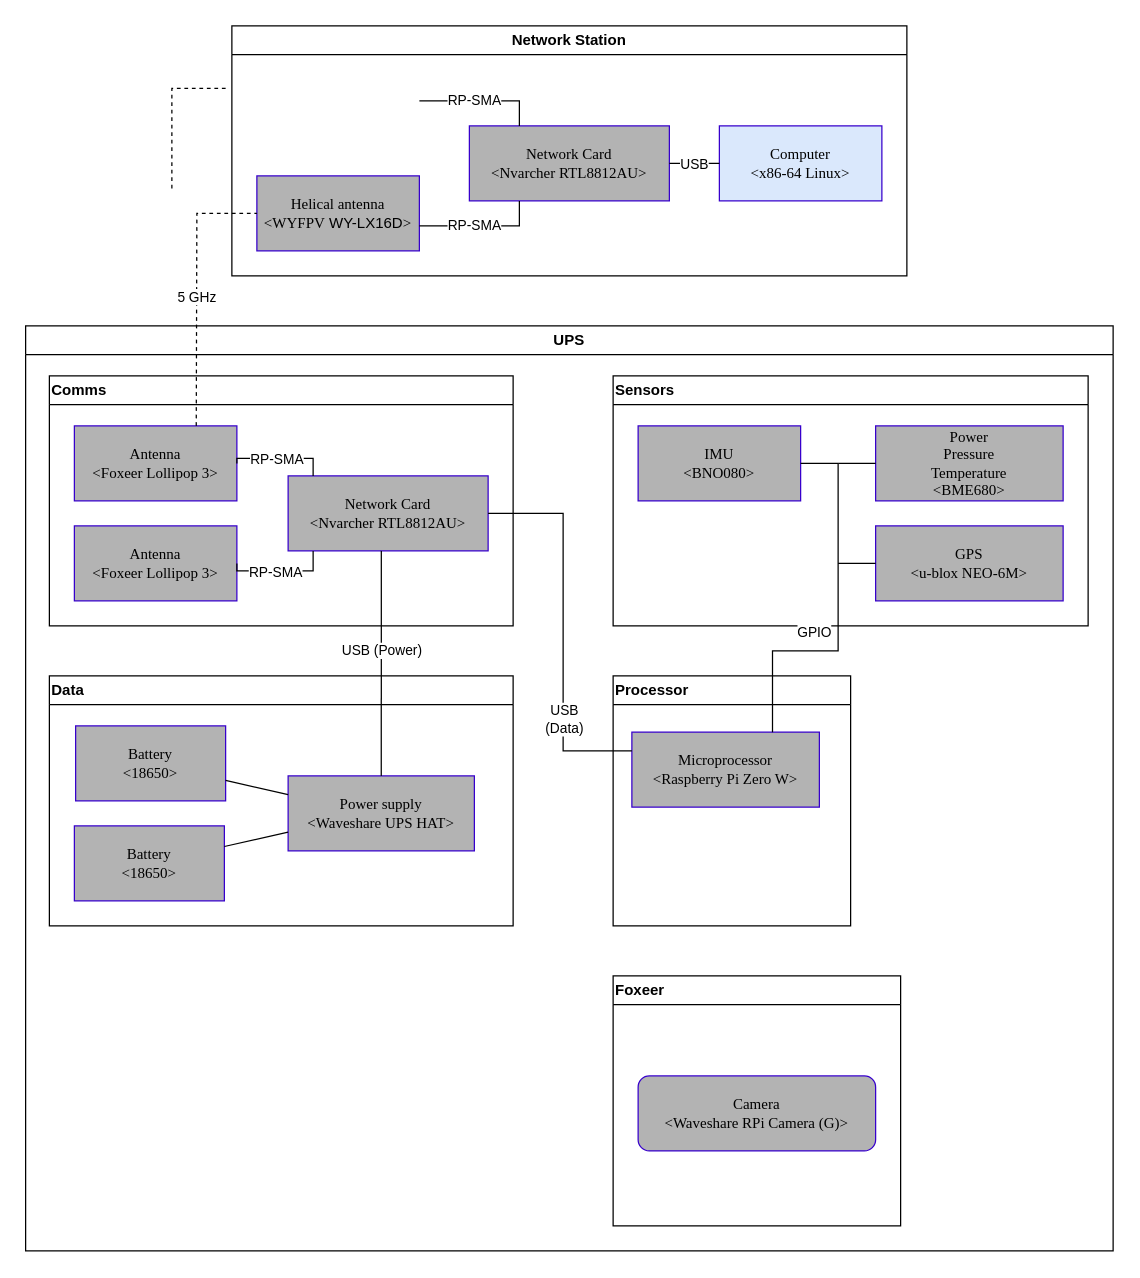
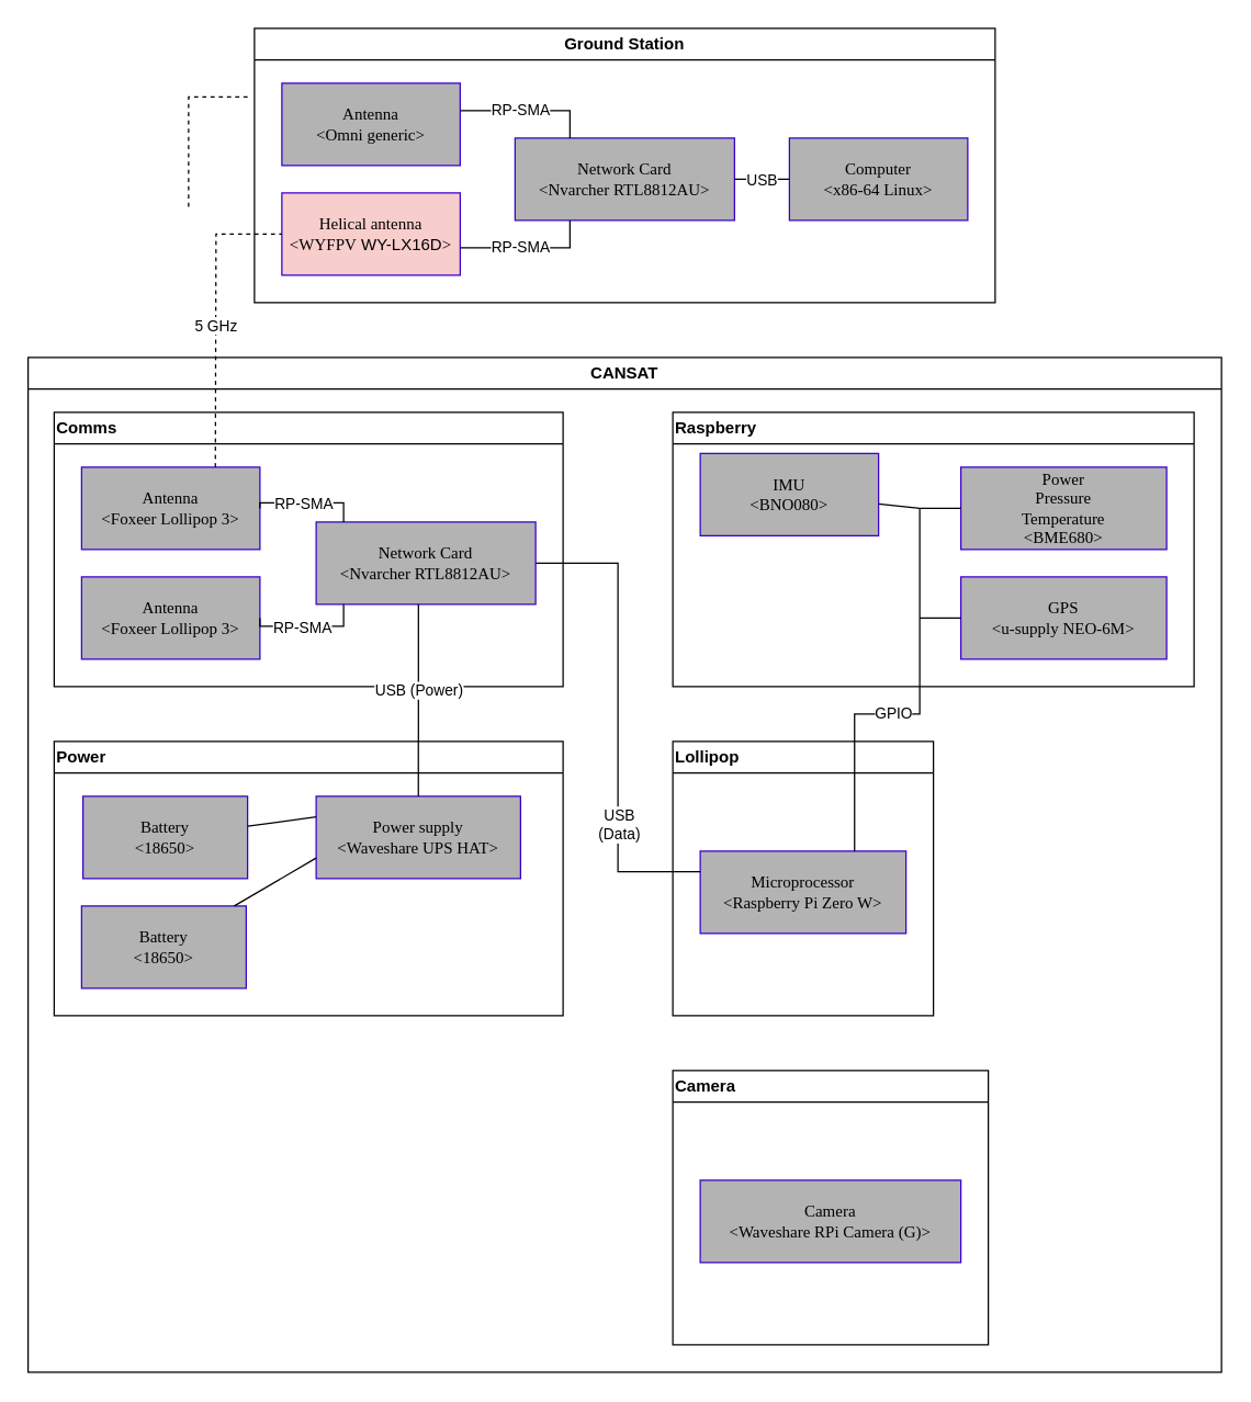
- <mxCell id="2" value="Network Station" style="swimlane;whiteSpace=wrap;html=1;" parent="1" vertex="1"><mxGeometry x="185" width="540" height="200" as="geometry" y="20" /></mxCell>
+ <mxCell id="2" value="Ground Station" style="swimlane;whiteSpace=wrap;html=1;" parent="1" vertex="1"><mxGeometry x="185" width="540" height="200" as="geometry" y="20" /></mxCell>
+ <mxCell id="5" value="&lt;font face=&quot;Verdana&quot;&gt;Antenna&lt;br&gt;&amp;lt;Omni generic&amp;gt;&lt;br&gt;&lt;/font&gt;" style="rounded=0;whiteSpace=wrap;html=1;fillColor=#B3B3B3;fontColor=default;strokeColor=#3700CC;" parent="2" vertex="1"><mxGeometry x="20" y="40" width="130" height="60" as="geometry" /></mxCell>
- <mxCell id="3" value="&lt;font face=&quot;Verdana&quot;&gt;Computer&lt;br&gt;&amp;lt;x86-64&amp;nbsp;Linux&amp;gt;&lt;br&gt;&lt;/font&gt;" style="rounded=0;whiteSpace=wrap;html=1;fillColor=#dae8fc;fontColor=default;strokeColor=#3700CC;" parent="2" vertex="1"><mxGeometry x="390" y="80" width="130" height="60" as="geometry" /></mxCell>
+ <mxCell id="3" value="&lt;font face=&quot;Verdana&quot;&gt;Computer&lt;br&gt;&amp;lt;x86-64&amp;nbsp;Linux&amp;gt;&lt;br&gt;&lt;/font&gt;" style="rounded=0;whiteSpace=wrap;html=1;fillColor=#B3B3B3;fontColor=default;strokeColor=#3700CC;" parent="2" vertex="1"><mxGeometry x="390" y="80" width="130" height="60" as="geometry" /></mxCell>
- <mxCell id="6" value="&lt;font face=&quot;Verdana&quot;&gt;Helical antenna&lt;br&gt;&amp;lt;WYFPV&lt;/font&gt; WY-LX16D&lt;font face=&quot;Verdana&quot;&gt;&amp;gt;&lt;br&gt;&lt;/font&gt;" style="rounded=0;whiteSpace=wrap;html=1;fillColor=#B3B3B3;fontColor=default;strokeColor=#3700CC;" parent="2" vertex="1"><mxGeometry x="20" y="120" width="130" height="60" as="geometry" /></mxCell>
+ <mxCell id="6" value="&lt;font face=&quot;Verdana&quot;&gt;Helical antenna&lt;br&gt;&amp;lt;WYFPV&lt;/font&gt; WY-LX16D&lt;font face=&quot;Verdana&quot;&gt;&amp;gt;&lt;br&gt;&lt;/font&gt;" style="rounded=0;whiteSpace=wrap;html=1;fillColor=#f8cecc;fontColor=default;strokeColor=#3700CC;" parent="2" vertex="1"><mxGeometry x="20" y="120" width="130" height="60" as="geometry" /></mxCell>
- <mxCell id="11" value="UPS" style="swimlane;whiteSpace=wrap;html=1;" parent="1" vertex="1"><mxGeometry y="260" width="870" height="740" as="geometry" x="20" /></mxCell>
+ <mxCell id="11" value="CANSAT" style="swimlane;whiteSpace=wrap;html=1;" parent="1" vertex="1"><mxGeometry y="260" width="870" height="740" as="geometry" x="20" /></mxCell>
- <mxCell id="12" value="Sensors" style="swimlane;whiteSpace=wrap;html=1;align=left;" parent="11" vertex="1"><mxGeometry x="470" y="40" width="380" height="200" as="geometry" /></mxCell>
+ <mxCell id="12" value="Raspberry" style="swimlane;whiteSpace=wrap;html=1;align=left;" parent="11" vertex="1"><mxGeometry x="470" y="40" width="380" height="200" as="geometry" /></mxCell>
- <mxCell id="13" value="&lt;font face=&quot;Verdana&quot;&gt;IMU&lt;br&gt;&amp;lt;BNO080&amp;gt;&lt;br&gt;&lt;/font&gt;" style="rounded=0;whiteSpace=wrap;html=1;fillColor=#B3B3B3;fontColor=default;strokeColor=#3700CC;" parent="12" vertex="1"><mxGeometry x="20" y="40" width="130" height="60" as="geometry" /></mxCell>
+ <mxCell id="13" value="&lt;font face=&quot;Verdana&quot;&gt;IMU&lt;br&gt;&amp;lt;BNO080&amp;gt;&lt;br&gt;&lt;/font&gt;" style="rounded=0;whiteSpace=wrap;html=1;fillColor=#B3B3B3;fontColor=default;strokeColor=#3700CC;" parent="12" vertex="1"><mxGeometry x="20" y="30" width="130" height="60" as="geometry" /></mxCell>
- <mxCell id="17" value="&lt;font face=&quot;Verdana&quot;&gt;GPS&lt;br&gt;&amp;lt;u-blox NEO-6M&amp;gt;&lt;br&gt;&lt;/font&gt;" style="rounded=0;whiteSpace=wrap;html=1;fillColor=#B3B3B3;fontColor=default;strokeColor=#3700CC;" parent="12" vertex="1"><mxGeometry x="210" y="120" width="150" height="60" as="geometry" /></mxCell>
+ <mxCell id="17" value="&lt;font face=&quot;Verdana&quot;&gt;GPS&lt;br&gt;&amp;lt;u-supply NEO-6M&amp;gt;&lt;br&gt;&lt;/font&gt;" style="rounded=0;whiteSpace=wrap;html=1;fillColor=#B3B3B3;fontColor=default;strokeColor=#3700CC;" parent="12" vertex="1"><mxGeometry x="210" y="120" width="150" height="60" as="geometry" /></mxCell>
- <mxCell id="31" value="Data" style="swimlane;whiteSpace=wrap;html=1;startSize=23;align=left;" parent="11" vertex="1"><mxGeometry x="19" y="280" width="371" height="200" as="geometry" /></mxCell>
+ <mxCell id="31" value="Power" style="swimlane;whiteSpace=wrap;html=1;startSize=23;align=left;" parent="11" vertex="1"><mxGeometry x="19" y="280" width="371" height="200" as="geometry" /></mxCell>
- <mxCell id="27" value="Processor" style="swimlane;whiteSpace=wrap;html=1;align=left;" parent="11" vertex="1"><mxGeometry x="470" y="280" width="190" height="200" as="geometry" /></mxCell>
+ <mxCell id="27" value="Lollipop" style="swimlane;whiteSpace=wrap;html=1;align=left;" parent="11" vertex="1"><mxGeometry x="470" y="280" width="190" height="200" as="geometry" /></mxCell>
- <mxCell id="28" value="&lt;font face=&quot;Verdana&quot;&gt;Microprocessor&lt;br&gt;&amp;lt;Raspberry Pi Zero W&amp;gt;&lt;br&gt;&lt;/font&gt;" style="rounded=0;whiteSpace=wrap;html=1;fillColor=#B3B3B3;fontColor=default;strokeColor=#3700CC;" parent="27" vertex="1"><mxGeometry x="15" y="45" width="150" height="60" as="geometry" /></mxCell>
+ <mxCell id="28" value="&lt;font face=&quot;Verdana&quot;&gt;Microprocessor&lt;br&gt;&amp;lt;Raspberry Pi Zero W&amp;gt;&lt;br&gt;&lt;/font&gt;" style="rounded=0;whiteSpace=wrap;html=1;fillColor=#B3B3B3;fontColor=default;strokeColor=#3700CC;" parent="27" vertex="1"><mxGeometry x="20" y="80" width="150" height="60" as="geometry" /></mxCell>
- <mxCell id="34" value="&lt;font face=&quot;Verdana&quot;&gt;Power supply&lt;br&gt;&amp;lt;Waveshare UPS HAT&amp;gt;&lt;br&gt;&lt;/font&gt;" style="rounded=0;whiteSpace=wrap;html=1;fillColor=#B3B3B3;fontColor=default;strokeColor=#3700CC;" parent="31" vertex="1"><mxGeometry x="191" y="80" width="149" height="60" as="geometry" /></mxCell>
+ <mxCell id="34" value="&lt;font face=&quot;Verdana&quot;&gt;Power supply&lt;br&gt;&amp;lt;Waveshare UPS HAT&amp;gt;&lt;br&gt;&lt;/font&gt;" style="rounded=0;whiteSpace=wrap;html=1;fillColor=#B3B3B3;fontColor=default;strokeColor=#3700CC;" parent="31" vertex="1"><mxGeometry x="191" y="40" width="149" height="60" as="geometry" /></mxCell>
- <mxCell id="41" value="Foxeer" style="swimlane;whiteSpace=wrap;html=1;startSize=23;align=left;" parent="11" vertex="1"><mxGeometry x="470" y="520" width="230" height="200" as="geometry" /></mxCell>
+ <mxCell id="41" value="Camera" style="swimlane;whiteSpace=wrap;html=1;startSize=23;align=left;" parent="11" vertex="1"><mxGeometry x="470" y="520" width="230" height="200" as="geometry" /></mxCell>
- <mxCell id="42" value="&lt;font face=&quot;Verdana&quot;&gt;Camera&lt;br&gt;&amp;lt;Waveshare RPi Camera (G)&amp;gt;&lt;br&gt;&lt;/font&gt;" style="whiteSpace=wrap;html=1;fillColor=#B3B3B3;fontColor=default;strokeColor=#3700CC;rounded=1;" parent="41" vertex="1"><mxGeometry x="20" y="80" width="190" height="60" as="geometry" /></mxCell>
+ <mxCell id="42" value="&lt;font face=&quot;Verdana&quot;&gt;Camera&lt;br&gt;&amp;lt;Waveshare RPi Camera (G)&amp;gt;&lt;br&gt;&lt;/font&gt;" style="rounded=0;whiteSpace=wrap;html=1;fillColor=#B3B3B3;fontColor=default;strokeColor=#3700CC;" parent="41" vertex="1"><mxGeometry x="20" y="80" width="190" height="60" as="geometry" /></mxCell>
